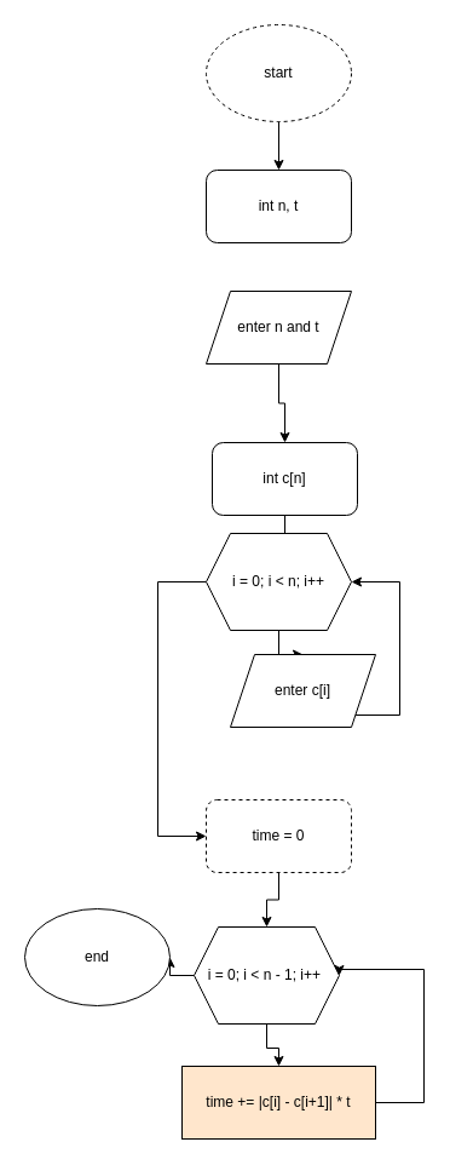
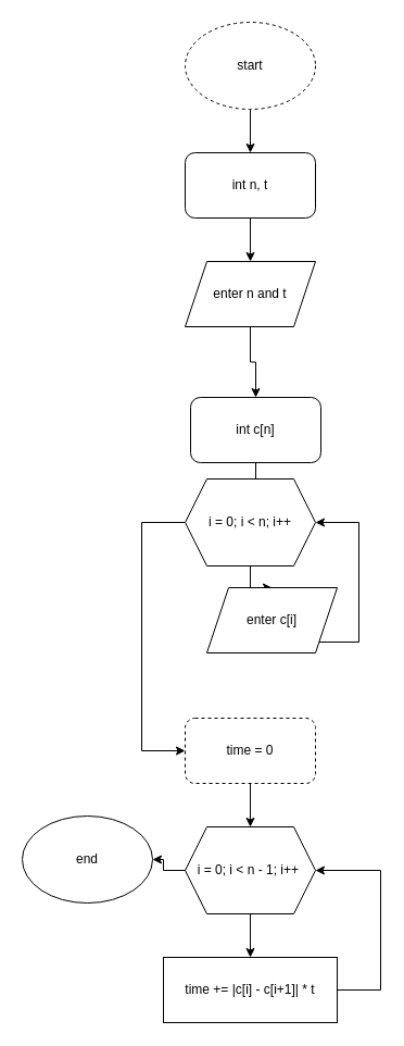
+ <mxCell id="4" value="" style="edgeStyle=orthogonalEdgeStyle;rounded=0;orthogonalLoop=1;jettySize=auto;html=1;" edge="1" parent="1" source="5" target="7"><mxGeometry relative="1" as="geometry" /></mxCell>
- <mxCell id="19" value="i = 0; i &amp;lt; n - 1; i++&amp;nbsp;" style="shape=hexagon;perimeter=hexagonPerimeter2;whiteSpace=wrap;html=1;fixedSize=1;" vertex="1" parent="1"><mxGeometry x="160" y="765" width="120" height="80" as="geometry" /></mxCell>
+ <mxCell id="19" value="i = 0; i &amp;lt; n - 1; i++&amp;nbsp;" style="shape=hexagon;perimeter=hexagonPerimeter2;whiteSpace=wrap;html=1;fixedSize=1;" vertex="1" parent="1"><mxGeometry x="170" y="760" width="120" height="80" as="geometry" /></mxCell>
- <mxCell id="21" value="time += |c[i] - c[i+1]| * t" style="rounded=0;whiteSpace=wrap;html=1;fillColor=#ffe6cc;" vertex="1" parent="1"><mxGeometry x="150" y="880" width="160" height="60" as="geometry" /></mxCell>
+ <mxCell id="21" value="time += |c[i] - c[i+1]| * t" style="rounded=0;whiteSpace=wrap;html=1;" vertex="1" parent="1"><mxGeometry x="150" y="880" width="160" height="60" as="geometry" /></mxCell>
